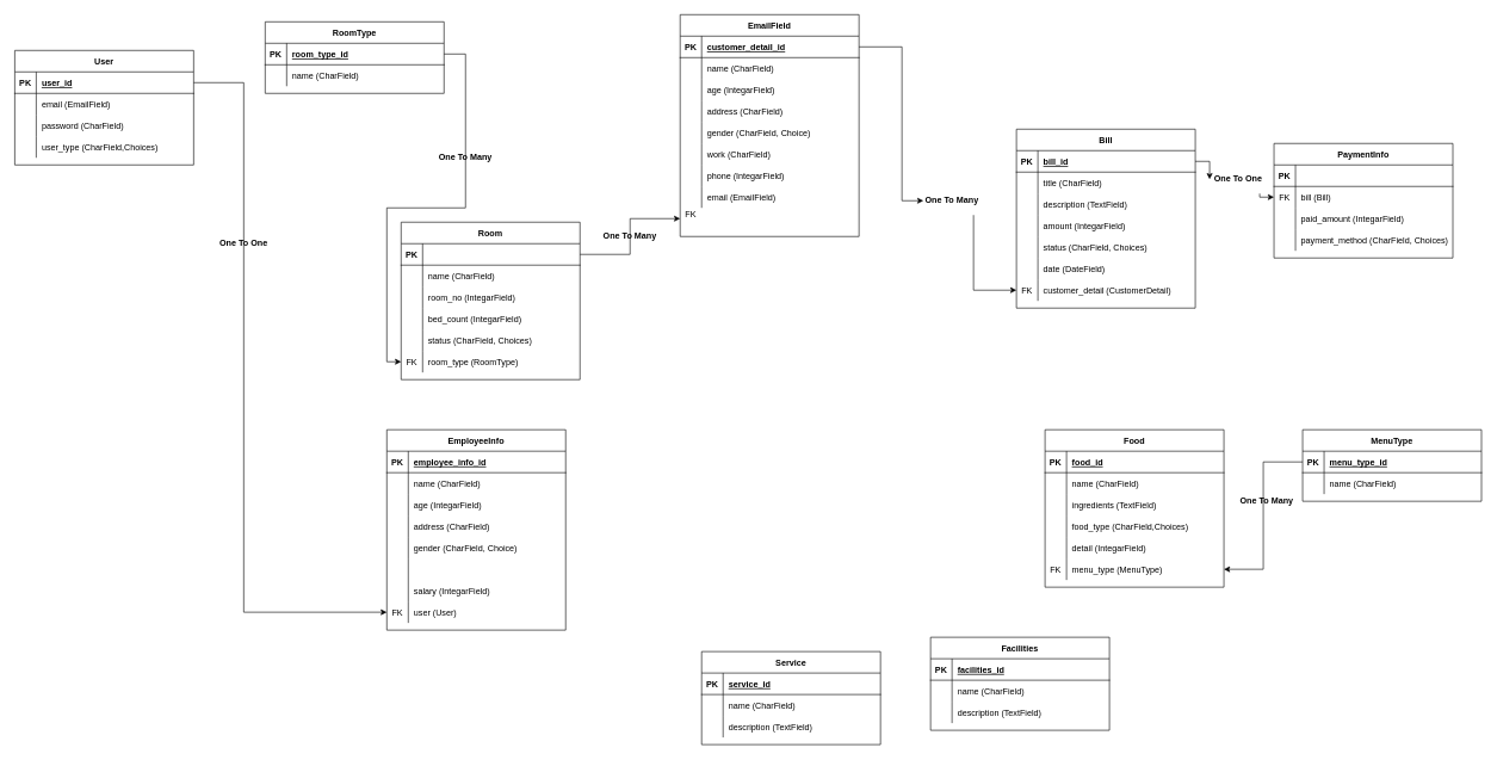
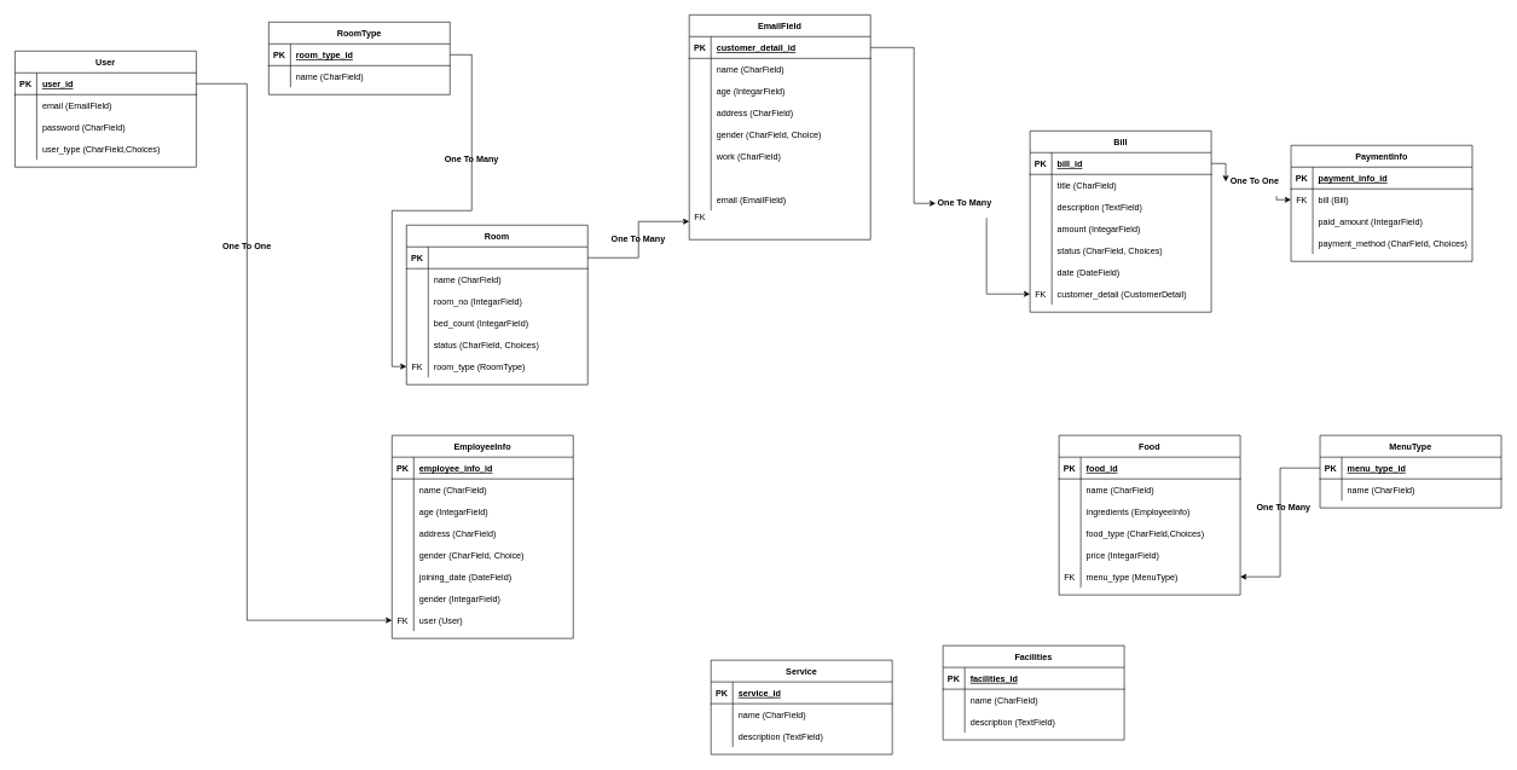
- <mxCell id="63" value="phone (IntegarField)" style="shape=partialRectangle;overflow=hidden;connectable=0;fillColor=none;top=0;left=0;bottom=0;right=0;align=left;spacingLeft=6;" parent="61" vertex="1"><mxGeometry x="30" width="220" height="30" as="geometry"><mxRectangle width="220" height="30" as="alternateBounds" /></mxGeometry></mxCell>
+ <mxCell id="123" value="payment_info_id" style="shape=partialRectangle;overflow=hidden;connectable=0;fillColor=none;top=0;left=0;bottom=0;right=0;align=left;spacingLeft=6;fontStyle=5;" parent="121" vertex="1"><mxGeometry x="30" width="220" height="30" as="geometry"><mxRectangle width="220" height="30" as="alternateBounds" /></mxGeometry></mxCell>
- <mxCell id="143" value="ingredients (TextField)" style="shape=partialRectangle;overflow=hidden;connectable=0;fillColor=none;top=0;left=0;bottom=0;right=0;align=left;spacingLeft=6;" parent="141" vertex="1"><mxGeometry x="30" width="220" height="30" as="geometry"><mxRectangle width="220" height="30" as="alternateBounds" /></mxGeometry></mxCell>
+ <mxCell id="143" value="ingredients (EmployeeInfo)" style="shape=partialRectangle;overflow=hidden;connectable=0;fillColor=none;top=0;left=0;bottom=0;right=0;align=left;spacingLeft=6;" parent="141" vertex="1"><mxGeometry x="30" width="220" height="30" as="geometry"><mxRectangle width="220" height="30" as="alternateBounds" /></mxGeometry></mxCell>
- <mxCell id="149" value="detail (IntegarField)" style="shape=partialRectangle;overflow=hidden;connectable=0;fillColor=none;top=0;left=0;bottom=0;right=0;align=left;spacingLeft=6;" parent="147" vertex="1"><mxGeometry x="30" width="220" height="30" as="geometry"><mxRectangle width="220" height="30" as="alternateBounds" /></mxGeometry></mxCell>
+ <mxCell id="149" value="price (IntegarField)" style="shape=partialRectangle;overflow=hidden;connectable=0;fillColor=none;top=0;left=0;bottom=0;right=0;align=left;spacingLeft=6;" parent="147" vertex="1"><mxGeometry x="30" width="220" height="30" as="geometry"><mxRectangle width="220" height="30" as="alternateBounds" /></mxGeometry></mxCell>
+ <mxCell id="87" value="joining_date (DateField)" style="shape=partialRectangle;overflow=hidden;connectable=0;fillColor=none;top=0;left=0;bottom=0;right=0;align=left;spacingLeft=6;" parent="85" vertex="1"><mxGeometry x="30" width="220" height="30" as="geometry"><mxRectangle width="220" height="30" as="alternateBounds" /></mxGeometry></mxCell>
- <mxCell id="90" value="salary (IntegarField)" style="shape=partialRectangle;overflow=hidden;connectable=0;fillColor=none;top=0;left=0;bottom=0;right=0;align=left;spacingLeft=6;" parent="88" vertex="1"><mxGeometry x="30" width="220" height="30" as="geometry"><mxRectangle width="220" height="30" as="alternateBounds" /></mxGeometry></mxCell>
+ <mxCell id="90" value="gender (IntegarField)" style="shape=partialRectangle;overflow=hidden;connectable=0;fillColor=none;top=0;left=0;bottom=0;right=0;align=left;spacingLeft=6;" parent="88" vertex="1"><mxGeometry x="30" width="220" height="30" as="geometry"><mxRectangle width="220" height="30" as="alternateBounds" /></mxGeometry></mxCell>
